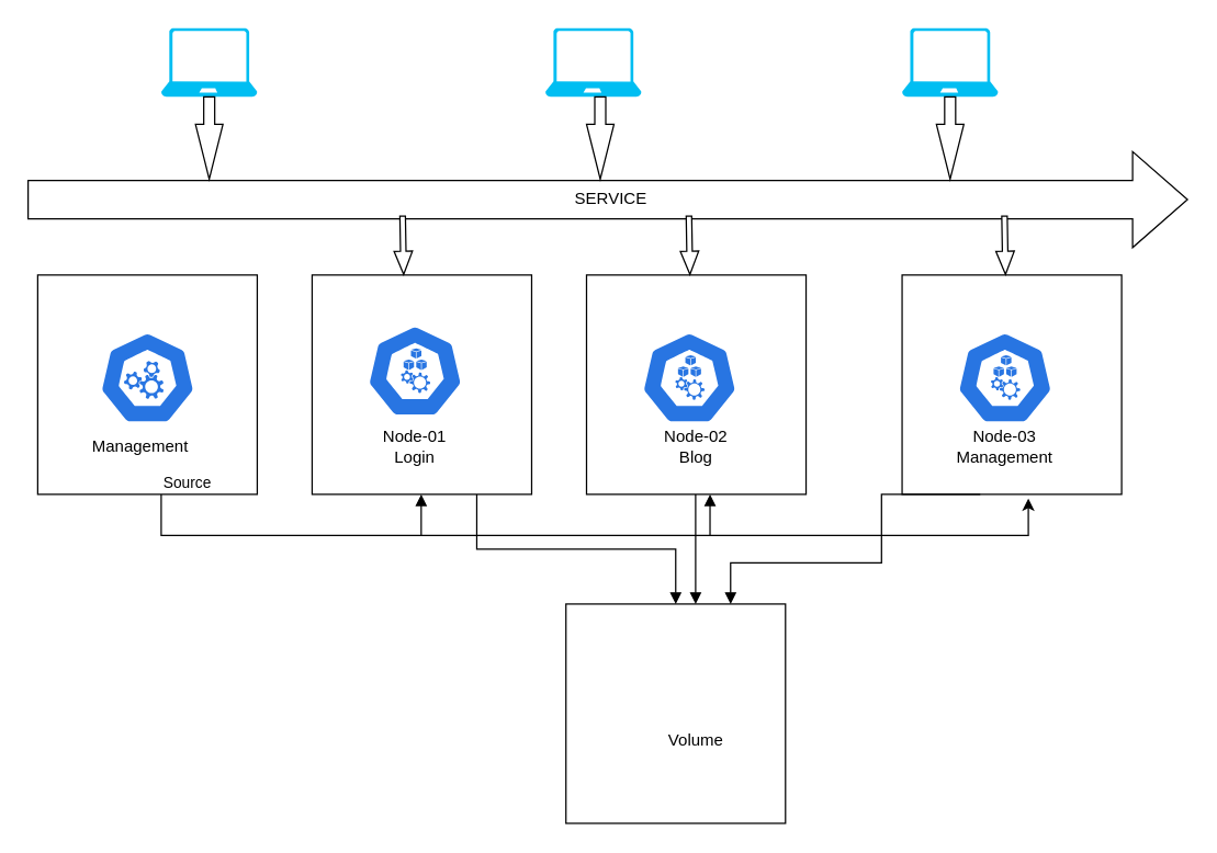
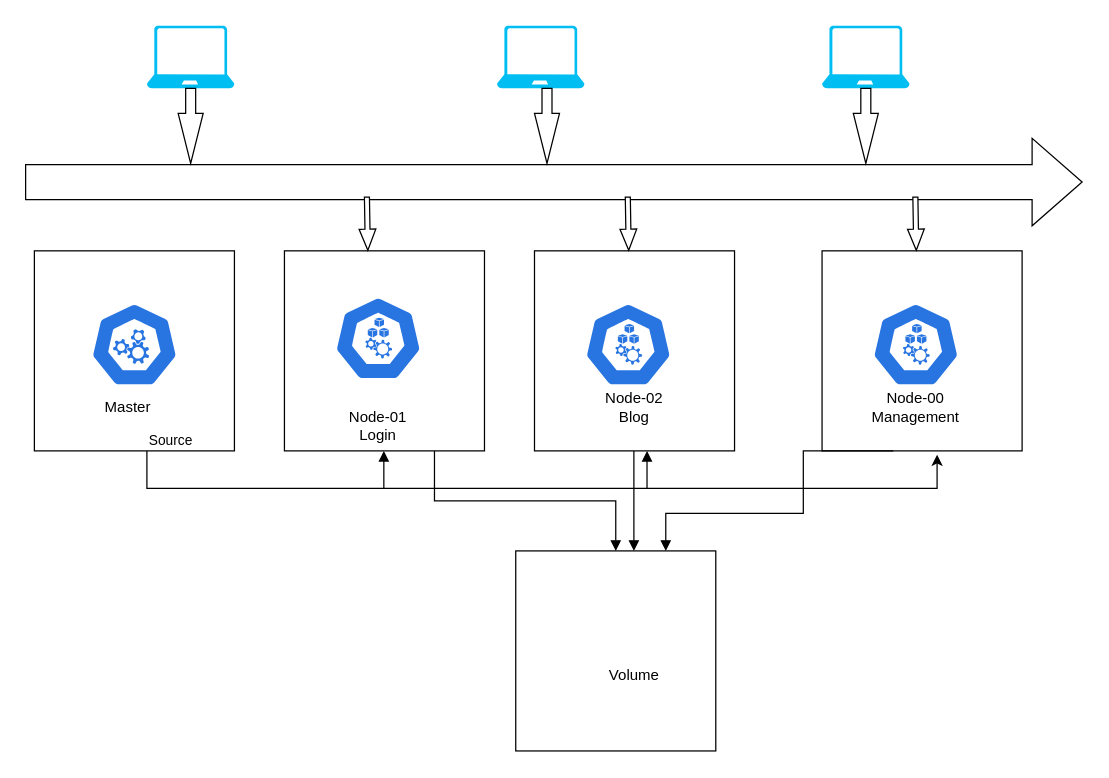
- <mxCell id="22" value="SERVICE" style="text;html=1;strokeColor=none;fillColor=none;align=center;verticalAlign=middle;whiteSpace=wrap;rounded=0;" vertex="1" parent="1"><mxGeometry x="309.5" y="130" width="270" height="30" as="geometry" /></mxCell>
- <mxCell id="18" value="Management" style="text;html=1;strokeColor=none;fillColor=none;align=center;verticalAlign=middle;whiteSpace=wrap;rounded=0;" vertex="1" parent="1"><mxGeometry x="37" y="310" width="130" height="30" as="geometry" /></mxCell>
+ <mxCell id="18" value="Master" style="text;html=1;strokeColor=none;fillColor=none;align=center;verticalAlign=middle;whiteSpace=wrap;rounded=0;" vertex="1" parent="1"><mxGeometry x="37" y="310" width="130" height="30" as="geometry" /></mxCell>
- <mxCell id="21" value="&lt;div&gt;Node-01&lt;/div&gt;&lt;div&gt;Login&lt;br&gt;&lt;/div&gt;" style="text;html=1;strokeColor=none;fillColor=none;align=center;verticalAlign=middle;whiteSpace=wrap;rounded=0;" vertex="1" parent="1"><mxGeometry x="237" y="310" width="130" height="30" as="geometry" /></mxCell>
+ <mxCell id="21" value="&lt;div&gt;Node-01&lt;/div&gt;&lt;div&gt;Login&lt;br&gt;&lt;/div&gt;" style="text;html=1;strokeColor=none;fillColor=none;align=center;verticalAlign=middle;whiteSpace=wrap;rounded=0;" vertex="1" parent="1"><mxGeometry x="237" y="325" width="130" height="30" as="geometry" /></mxCell>
- <mxCell id="19" value="&lt;div&gt;Node-03&lt;/div&gt;Management" style="text;html=1;strokeColor=none;fillColor=none;align=center;verticalAlign=middle;whiteSpace=wrap;rounded=0;" vertex="1" parent="1"><mxGeometry x="667" y="310" width="130" height="30" as="geometry" /></mxCell>
+ <mxCell id="19" value="&lt;div&gt;Node-00&lt;/div&gt;Management" style="text;html=1;strokeColor=none;fillColor=none;align=center;verticalAlign=middle;whiteSpace=wrap;rounded=0;" vertex="1" parent="1"><mxGeometry x="667" y="310" width="130" height="30" as="geometry" /></mxCell>
